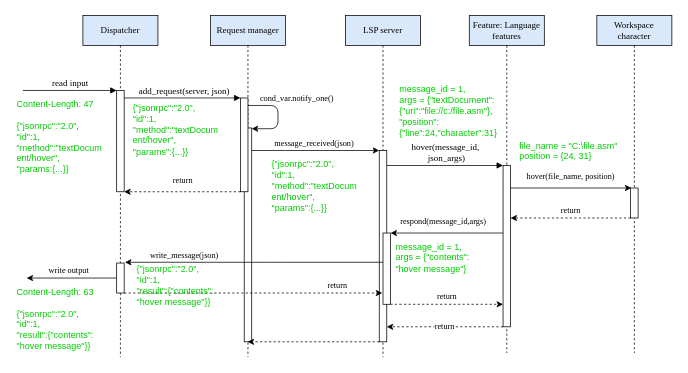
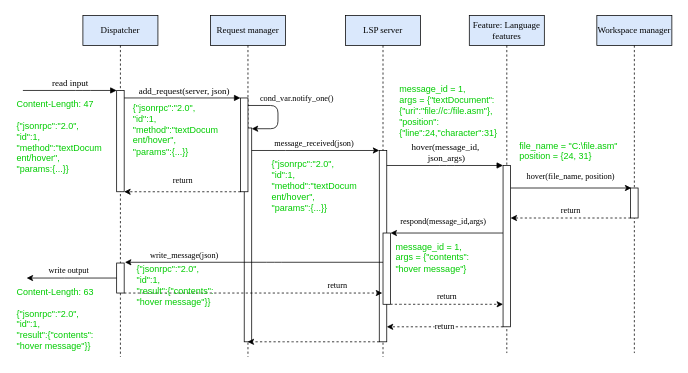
- <mxCell id="9" value="Workspace character" style="shape=umlLifeline;perimeter=lifelinePerimeter;whiteSpace=wrap;html=1;container=1;collapsible=0;recursiveResize=0;outlineConnect=0;rounded=0;shadow=0;comic=0;labelBackgroundColor=none;strokeWidth=1;fontFamily=Verdana;fontSize=12;align=center;fillColor=#dae8fc;strokeColor=#000000;" parent="1" vertex="1"><mxGeometry x="795" y="20" width="100" height="450" as="geometry" /></mxCell>
+ <mxCell id="9" value="Workspace manager" style="shape=umlLifeline;perimeter=lifelinePerimeter;whiteSpace=wrap;html=1;container=1;collapsible=0;recursiveResize=0;outlineConnect=0;rounded=0;shadow=0;comic=0;labelBackgroundColor=none;strokeWidth=1;fontFamily=Verdana;fontSize=12;align=center;fillColor=#dae8fc;strokeColor=#000000;" parent="1" vertex="1"><mxGeometry x="795" y="20" width="100" height="450" as="geometry" /></mxCell>
